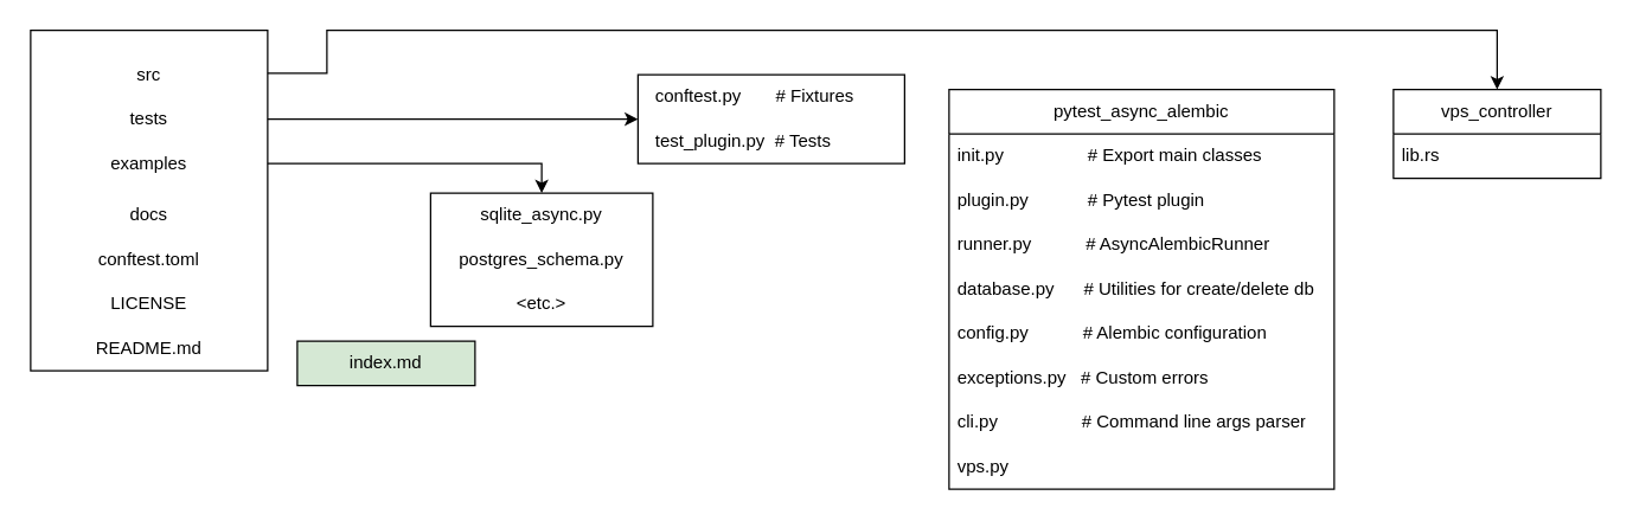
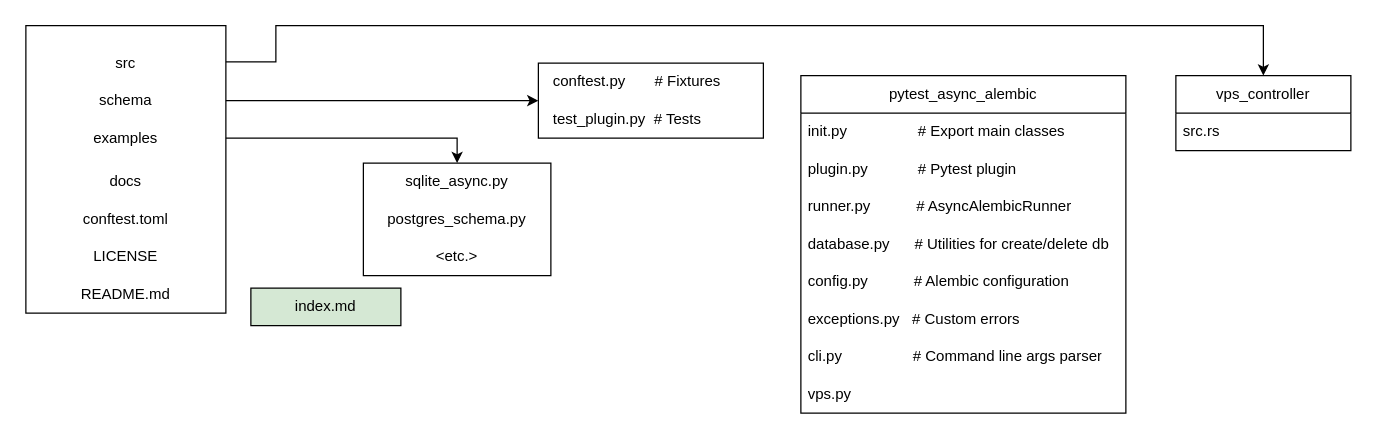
- <mxCell id="15" value="tests" style="text;html=1;align=center;verticalAlign=middle;whiteSpace=wrap;rounded=0;" parent="1" vertex="1"><mxGeometry x="20" y="65" width="160" height="30" as="geometry" /></mxCell>
+ <mxCell id="15" value="schema" style="text;html=1;align=center;verticalAlign=middle;whiteSpace=wrap;rounded=0;" parent="1" vertex="1"><mxGeometry x="20" y="65" width="160" height="30" as="geometry" /></mxCell>
- <mxCell id="31" value="lib.rs" style="text;strokeColor=none;fillColor=none;align=left;verticalAlign=middle;spacingLeft=4;spacingRight=4;overflow=hidden;points=[[0,0.5],[1,0.5]];portConstraint=eastwest;rotatable=0;whiteSpace=wrap;html=1;" vertex="1" parent="30"><mxGeometry y="30" width="140" height="30" as="geometry" /></mxCell>
+ <mxCell id="31" value="src.rs" style="text;strokeColor=none;fillColor=none;align=left;verticalAlign=middle;spacingLeft=4;spacingRight=4;overflow=hidden;points=[[0,0.5],[1,0.5]];portConstraint=eastwest;rotatable=0;whiteSpace=wrap;html=1;" vertex="1" parent="30"><mxGeometry y="30" width="140" height="30" as="geometry" /></mxCell>
